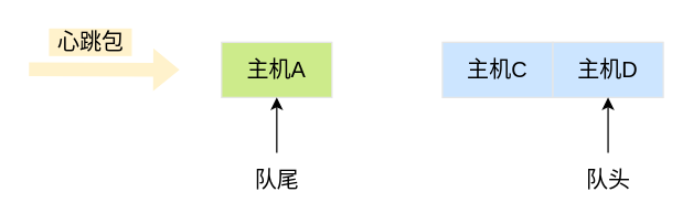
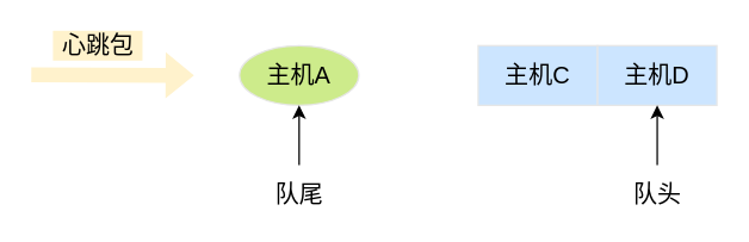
- <mxCell id="2" value="主机A" style="rounded=0;whiteSpace=wrap;html=1;fontSize=16;fillColor=#cdeb8b;strokeColor=#E6E6E6;" vertex="1" parent="1"><mxGeometry x="160" y="30" width="80" height="40" as="geometry" /></mxCell>
+ <mxCell id="2" value="主机A" style="ellipse;whiteSpace=wrap;html=1;fontSize=16;fillColor=#cdeb8b;strokeColor=#E6E6E6;" vertex="1" parent="1"><mxGeometry x="160" y="30" width="80" height="40" as="geometry" /></mxCell>
